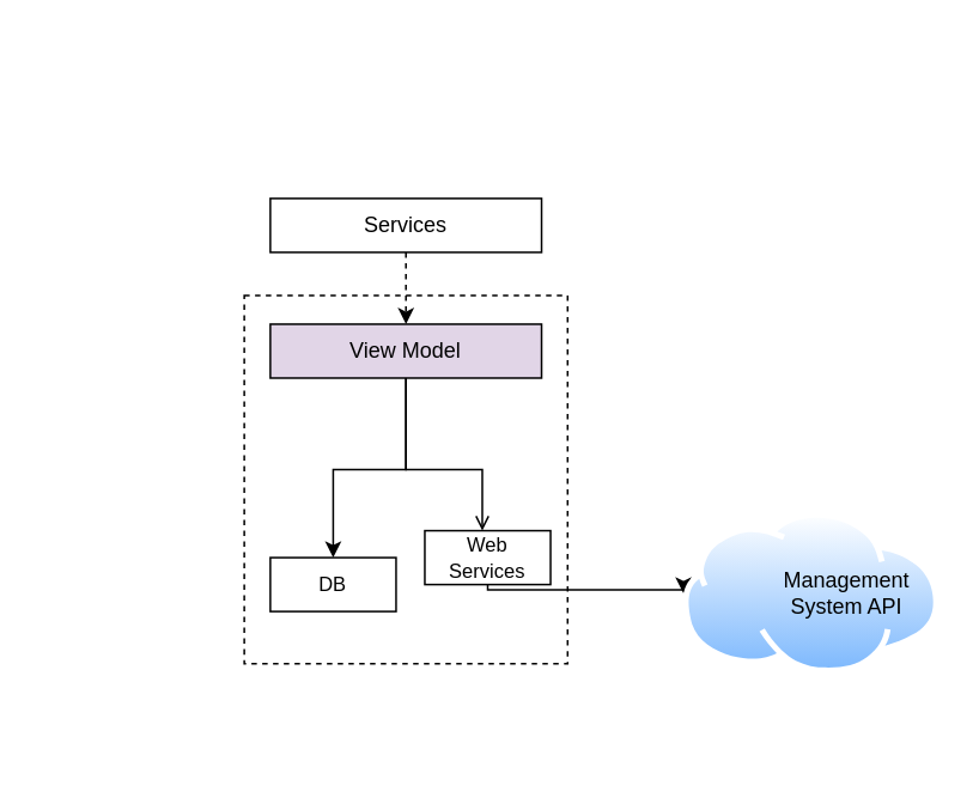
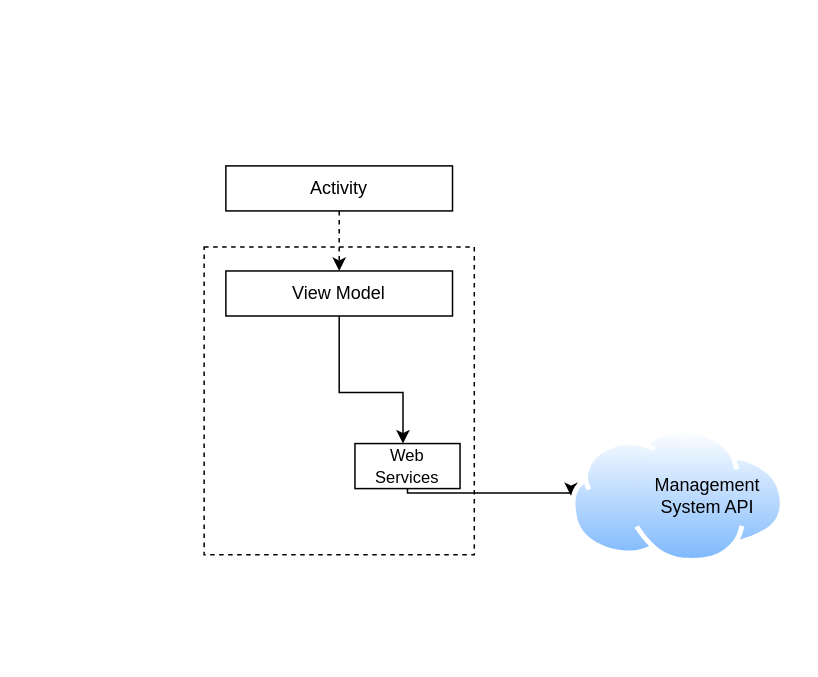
- <mxCell id="4" value="Services" style="rounded=0;whiteSpace=wrap;html=1;" parent="1" vertex="1"><mxGeometry x="150" y="110" width="151" height="30" as="geometry" /></mxCell>
+ <mxCell id="4" value="Activity" style="rounded=0;whiteSpace=wrap;html=1;" parent="1" vertex="1"><mxGeometry x="150" y="110" width="151" height="30" as="geometry" /></mxCell>
- <mxCell id="11" value="View Model" style="rounded=0;whiteSpace=wrap;html=1;fillColor=#e1d5e7;" parent="1" vertex="1"><mxGeometry x="150" y="180" width="151" height="30" as="geometry" /></mxCell>
+ <mxCell id="11" value="View Model" style="rounded=0;whiteSpace=wrap;html=1;" parent="1" vertex="1"><mxGeometry x="150" y="180" width="151" height="30" as="geometry" /></mxCell>
- <mxCell id="10" value="" style="edgeStyle=orthogonalEdgeStyle;rounded=0;orthogonalLoop=1;jettySize=auto;html=1;exitX=0.5;exitY=1;exitDx=0;exitDy=0;entryX=0.5;entryY=0;entryDx=0;entryDy=0;" parent="1" source="11" target="6" edge="1"><mxGeometry relative="1" as="geometry"><mxPoint x="381" y="195" as="targetPoint" /><Array as="points"><mxPoint x="226" y="261" /><mxPoint x="185" y="261" /></Array></mxGeometry></mxCell>
- <mxCell id="9" value="" style="edgeStyle=orthogonalEdgeStyle;rounded=0;orthogonalLoop=1;jettySize=auto;html=1;endArrow=open;" parent="1" source="11" target="8" edge="1"><mxGeometry relative="1" as="geometry"><Array as="points"><mxPoint x="226" y="261" /><mxPoint x="268" y="261" /></Array></mxGeometry></mxCell>
+ <mxCell id="9" value="" style="edgeStyle=orthogonalEdgeStyle;rounded=0;orthogonalLoop=1;jettySize=auto;html=1;" parent="1" source="11" target="8" edge="1"><mxGeometry relative="1" as="geometry"><Array as="points"><mxPoint x="226" y="261" /><mxPoint x="268" y="261" /></Array></mxGeometry></mxCell>
- <mxCell id="6" value="&lt;font style=&quot;font-size: 11px&quot;&gt;DB&lt;/font&gt;" style="rounded=0;whiteSpace=wrap;html=1;" parent="1" vertex="1"><mxGeometry x="150" y="310" width="70" height="30" as="geometry" /></mxCell>
